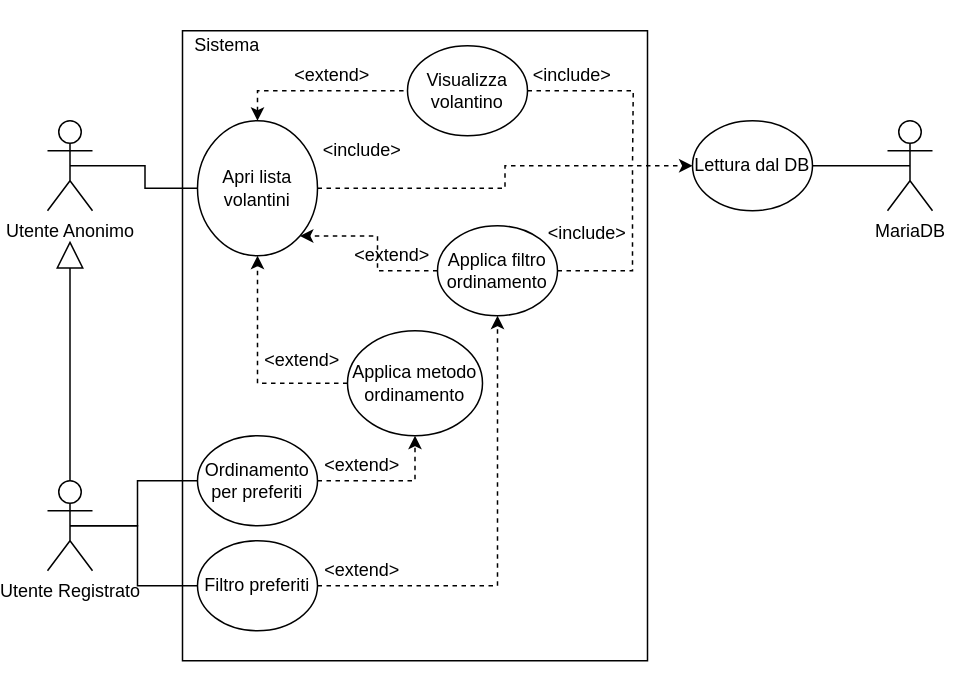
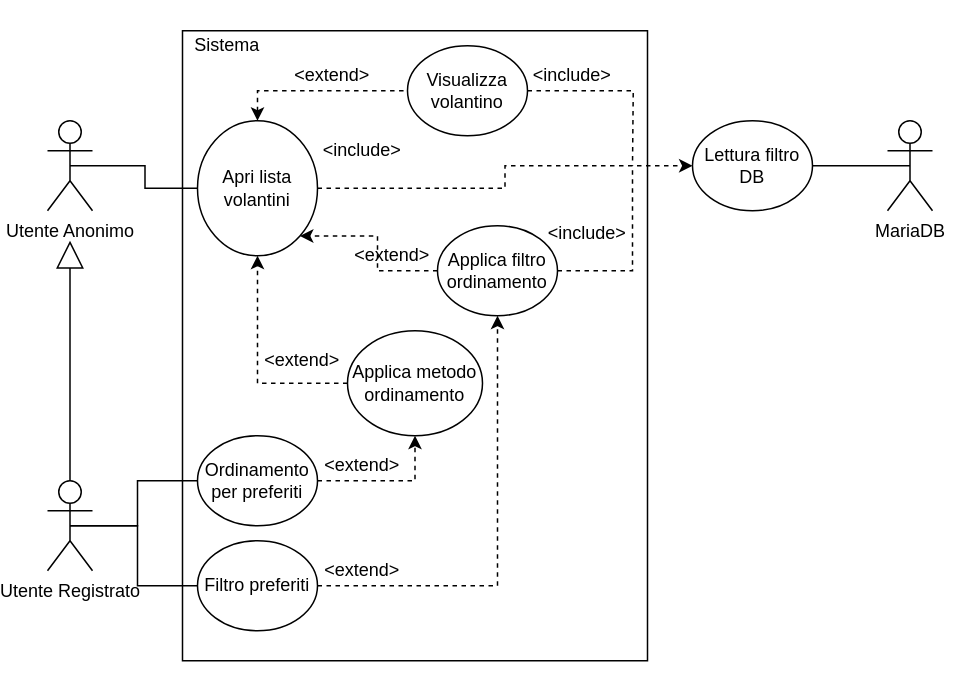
- <mxCell id="21" value="Lettura dal DB" style="ellipse;whiteSpace=wrap;html=1;" parent="1" vertex="1"><mxGeometry x="450" y="80" width="80" height="60" as="geometry" /></mxCell>
+ <mxCell id="21" value="Lettura filtro DB" style="ellipse;whiteSpace=wrap;html=1;" parent="1" vertex="1"><mxGeometry x="450" y="80" width="80" height="60" as="geometry" /></mxCell>
